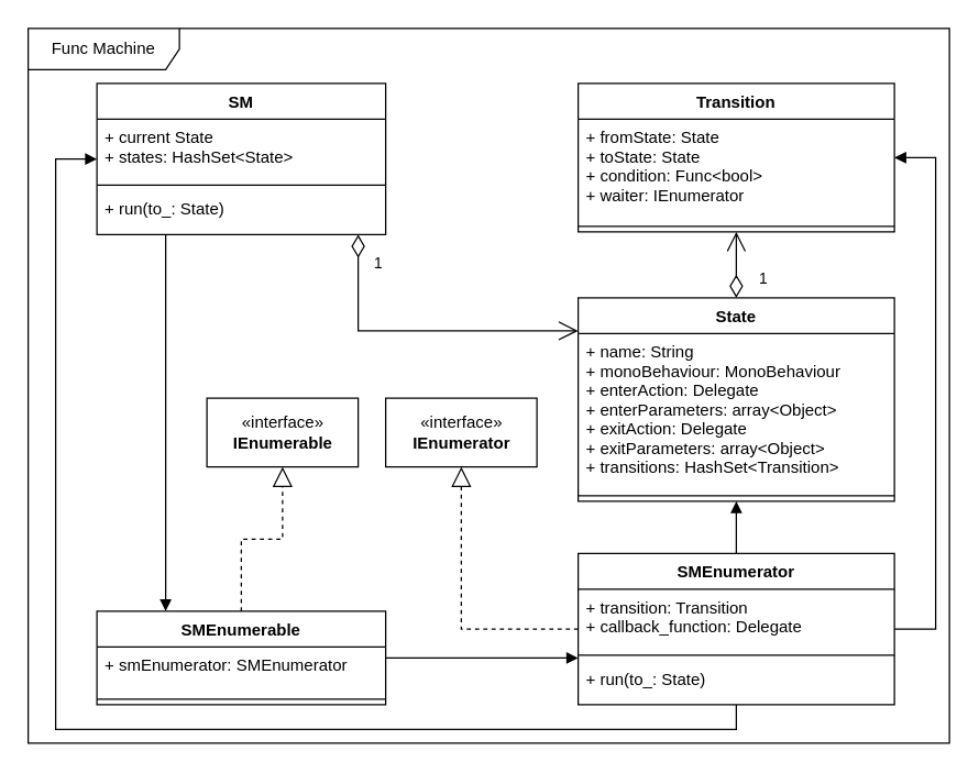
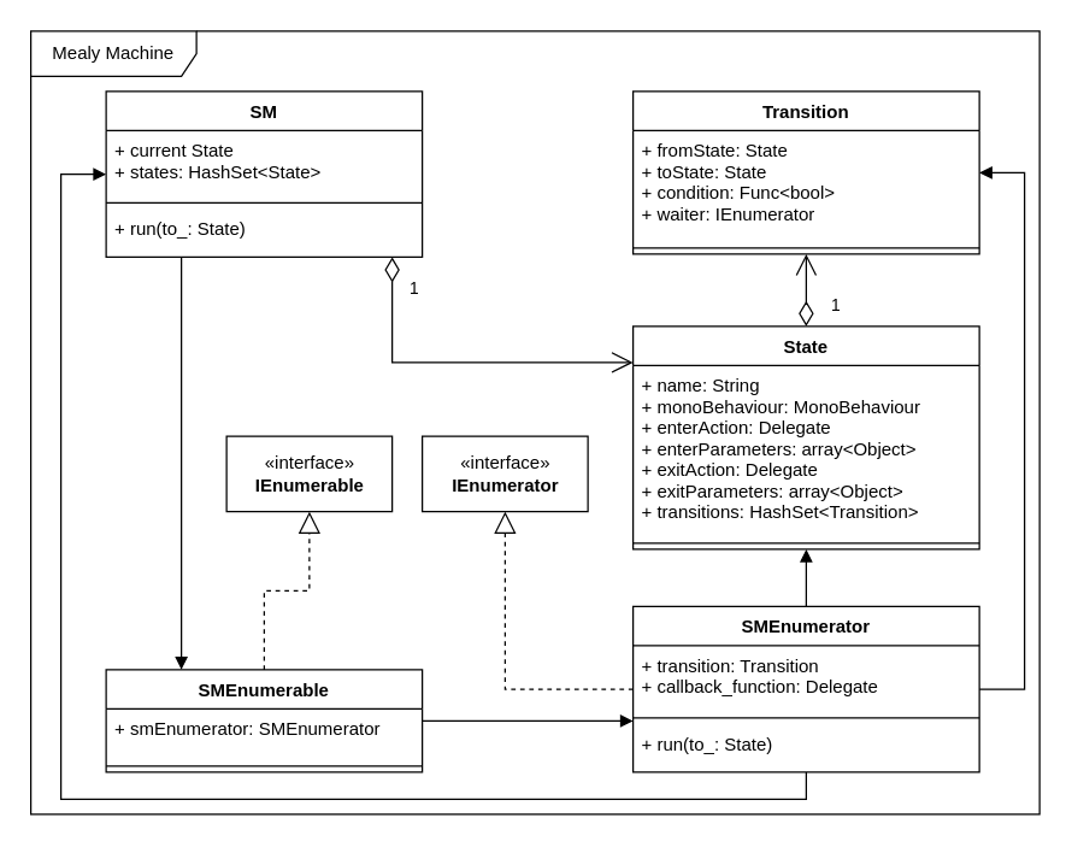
- <mxCell id="30" value="Func Machine" style="shape=umlFrame;whiteSpace=wrap;html=1;width=110;height=30;" vertex="1" parent="1"><mxGeometry x="20" y="20" width="670" height="520" as="geometry" /></mxCell>
+ <mxCell id="30" value="Mealy Machine" style="shape=umlFrame;whiteSpace=wrap;html=1;width=110;height=30;" vertex="1" parent="1"><mxGeometry x="20" y="20" width="670" height="520" as="geometry" /></mxCell>
